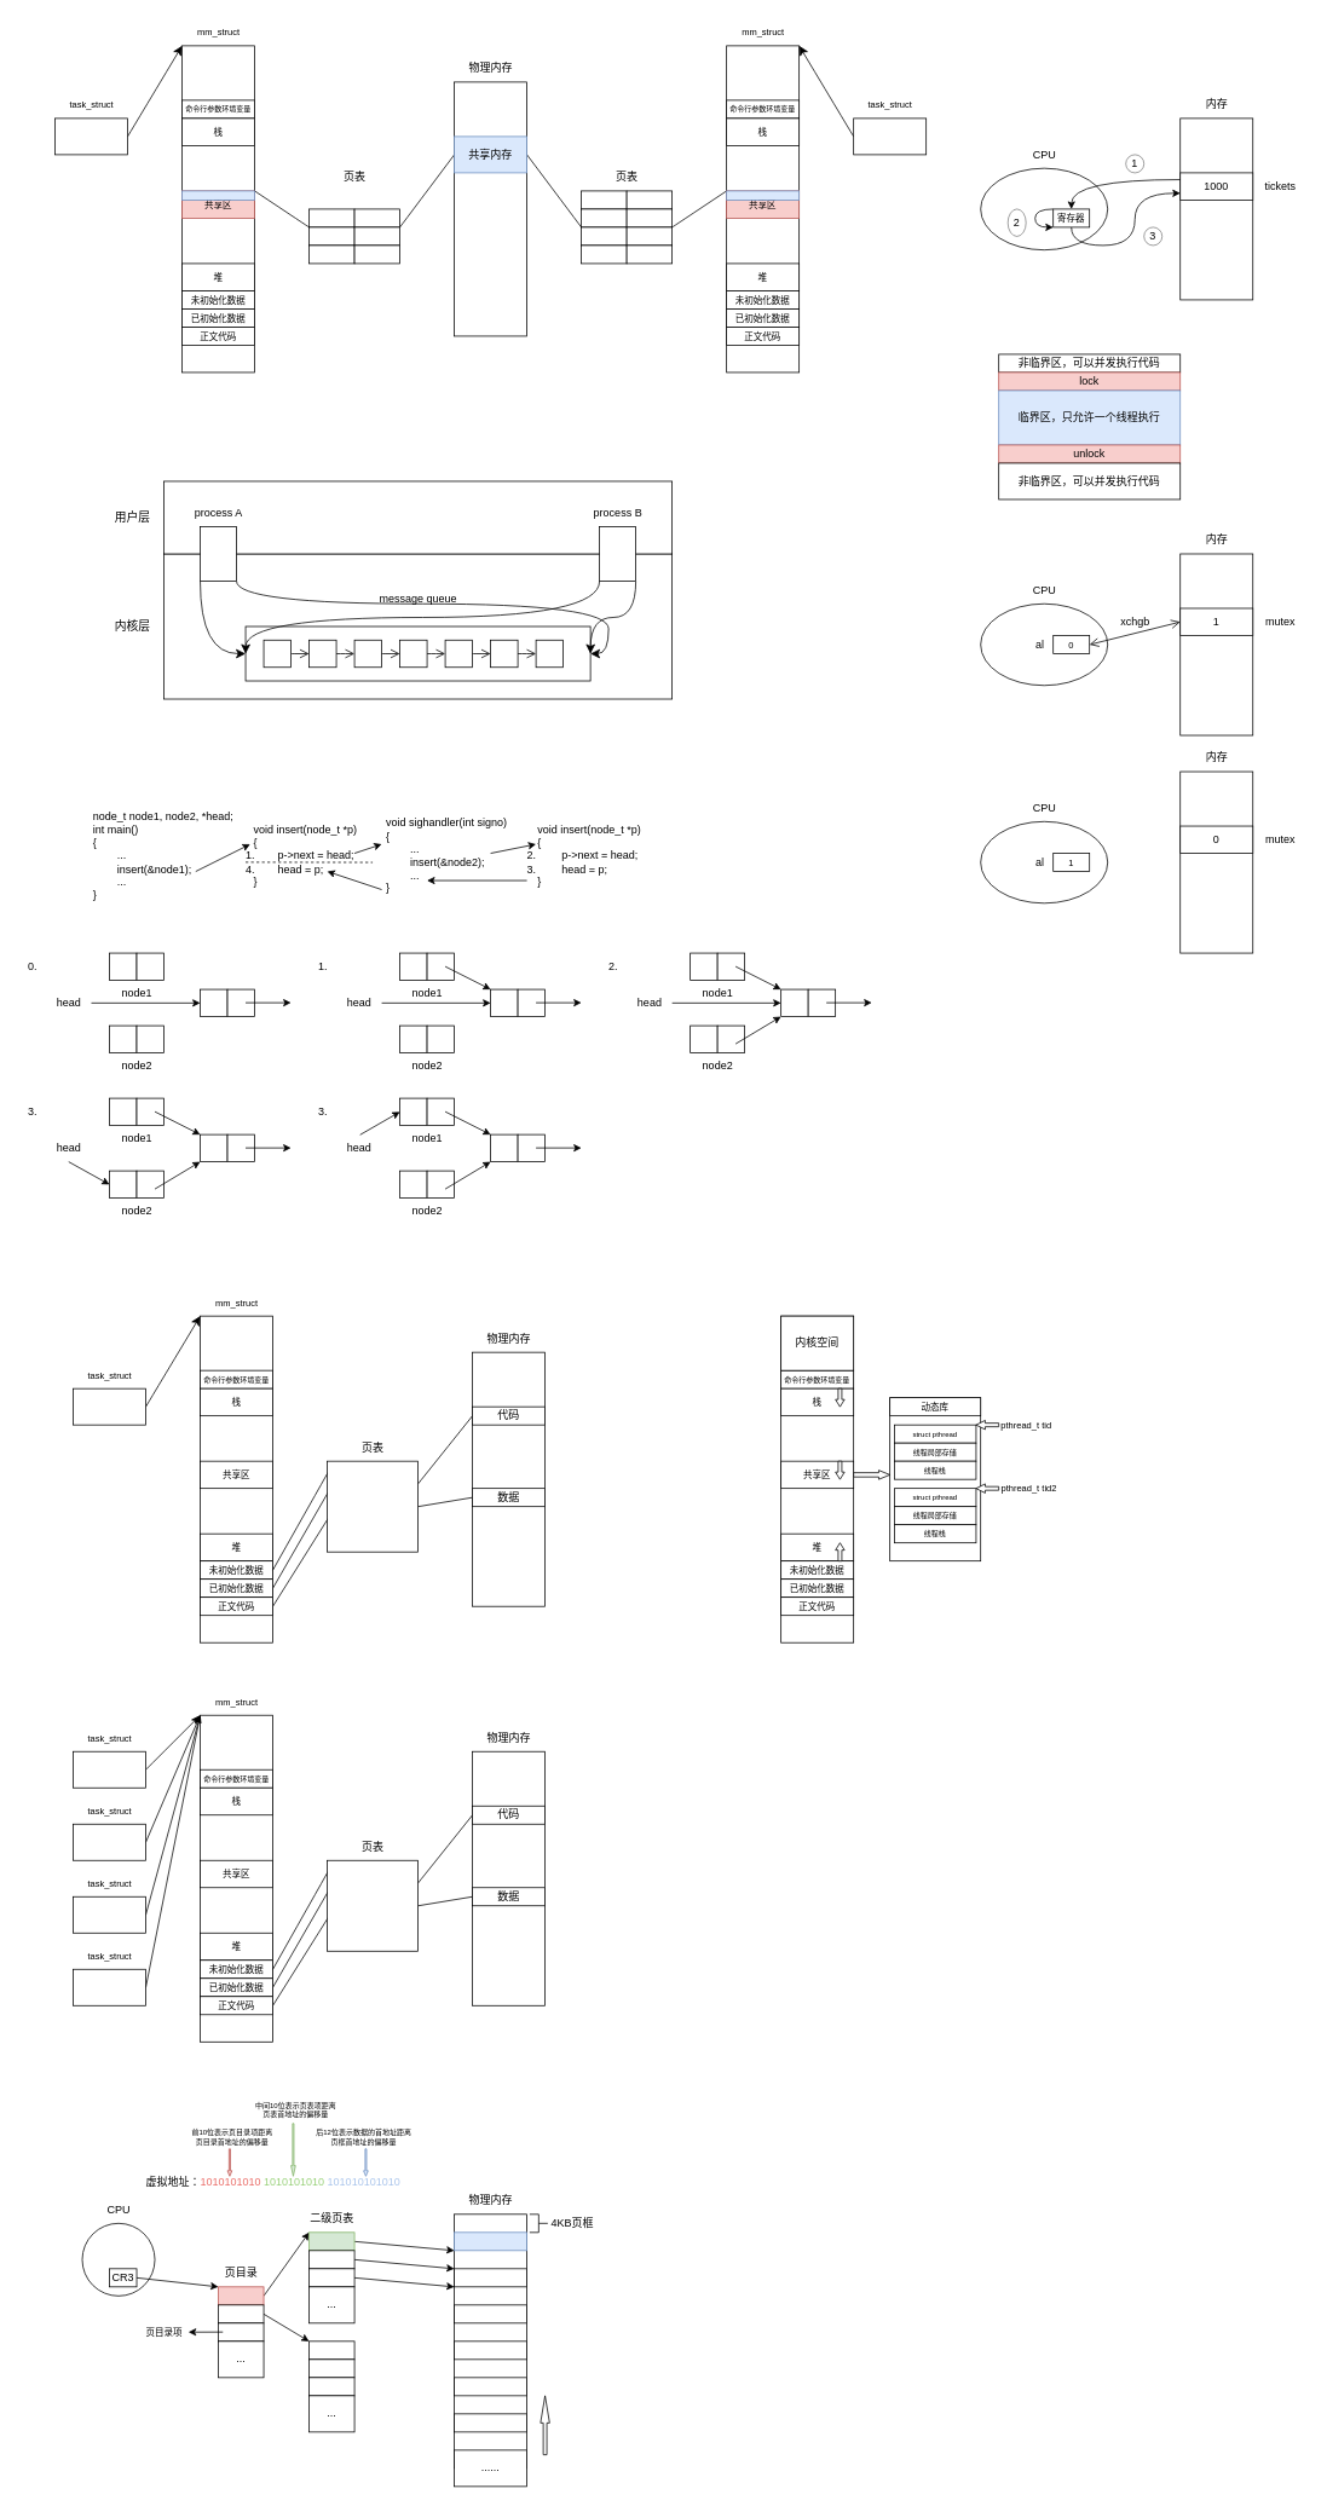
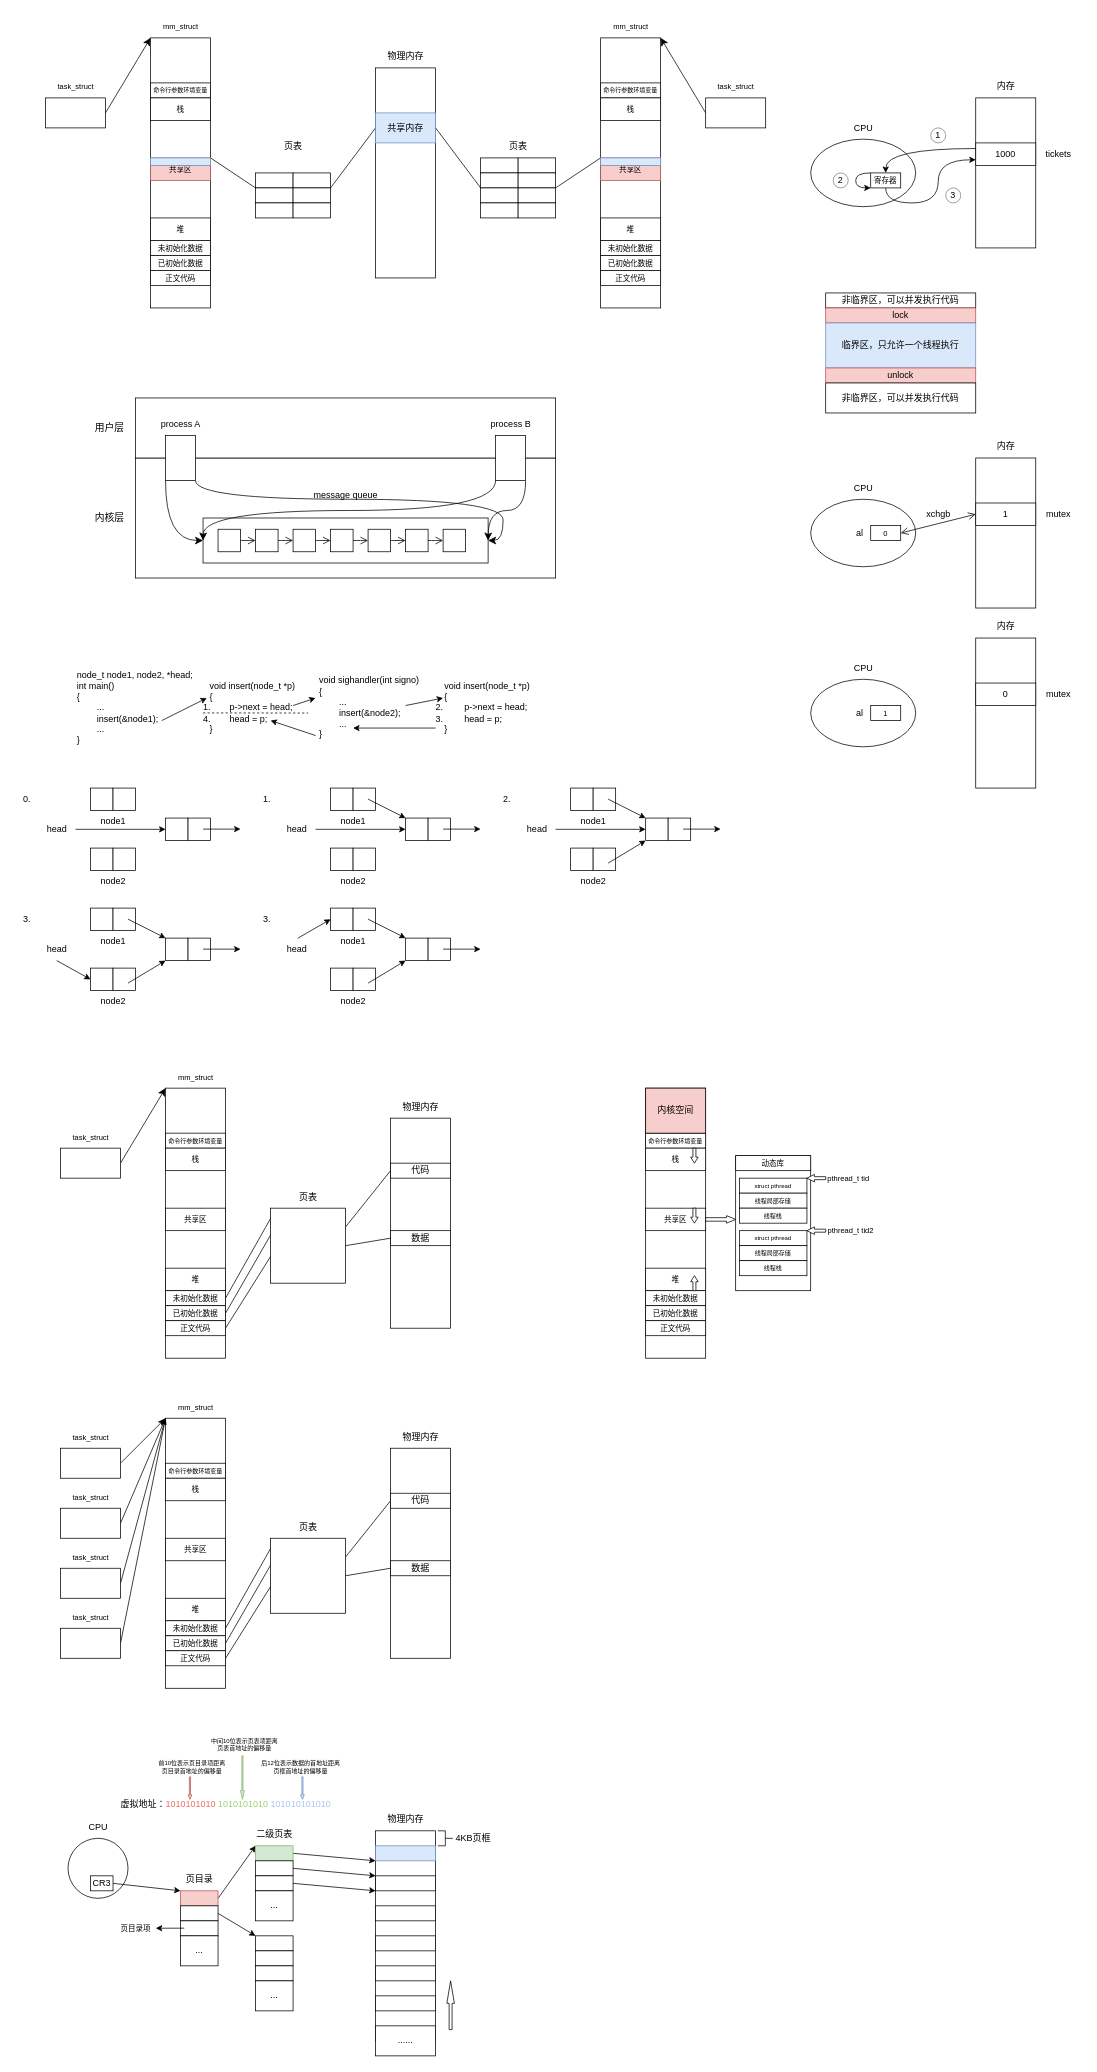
- <mxCell id="292" value="2" style="ellipse;whiteSpace=wrap;html=1;aspect=fixed;strokeWidth=0.5;" parent="1" vertex="1"><mxGeometry x="1110" y="230" width="20" height="30" as="geometry" /></mxCell>
+ <mxCell id="292" value="2" style="ellipse;whiteSpace=wrap;html=1;aspect=fixed;strokeWidth=0.5;" parent="1" vertex="1"><mxGeometry x="1110" y="230" width="20" height="20" as="geometry" /></mxCell>
- <mxCell id="280" value="内核空间" style="whiteSpace=wrap;html=1;" parent="1" vertex="1"><mxGeometry x="860" y="1450" width="80" height="60" as="geometry" /></mxCell>
+ <mxCell id="280" value="内核空间" style="whiteSpace=wrap;html=1;fillColor=#f8cecc;" parent="1" vertex="1"><mxGeometry x="860" y="1450" width="80" height="60" as="geometry" /></mxCell>
